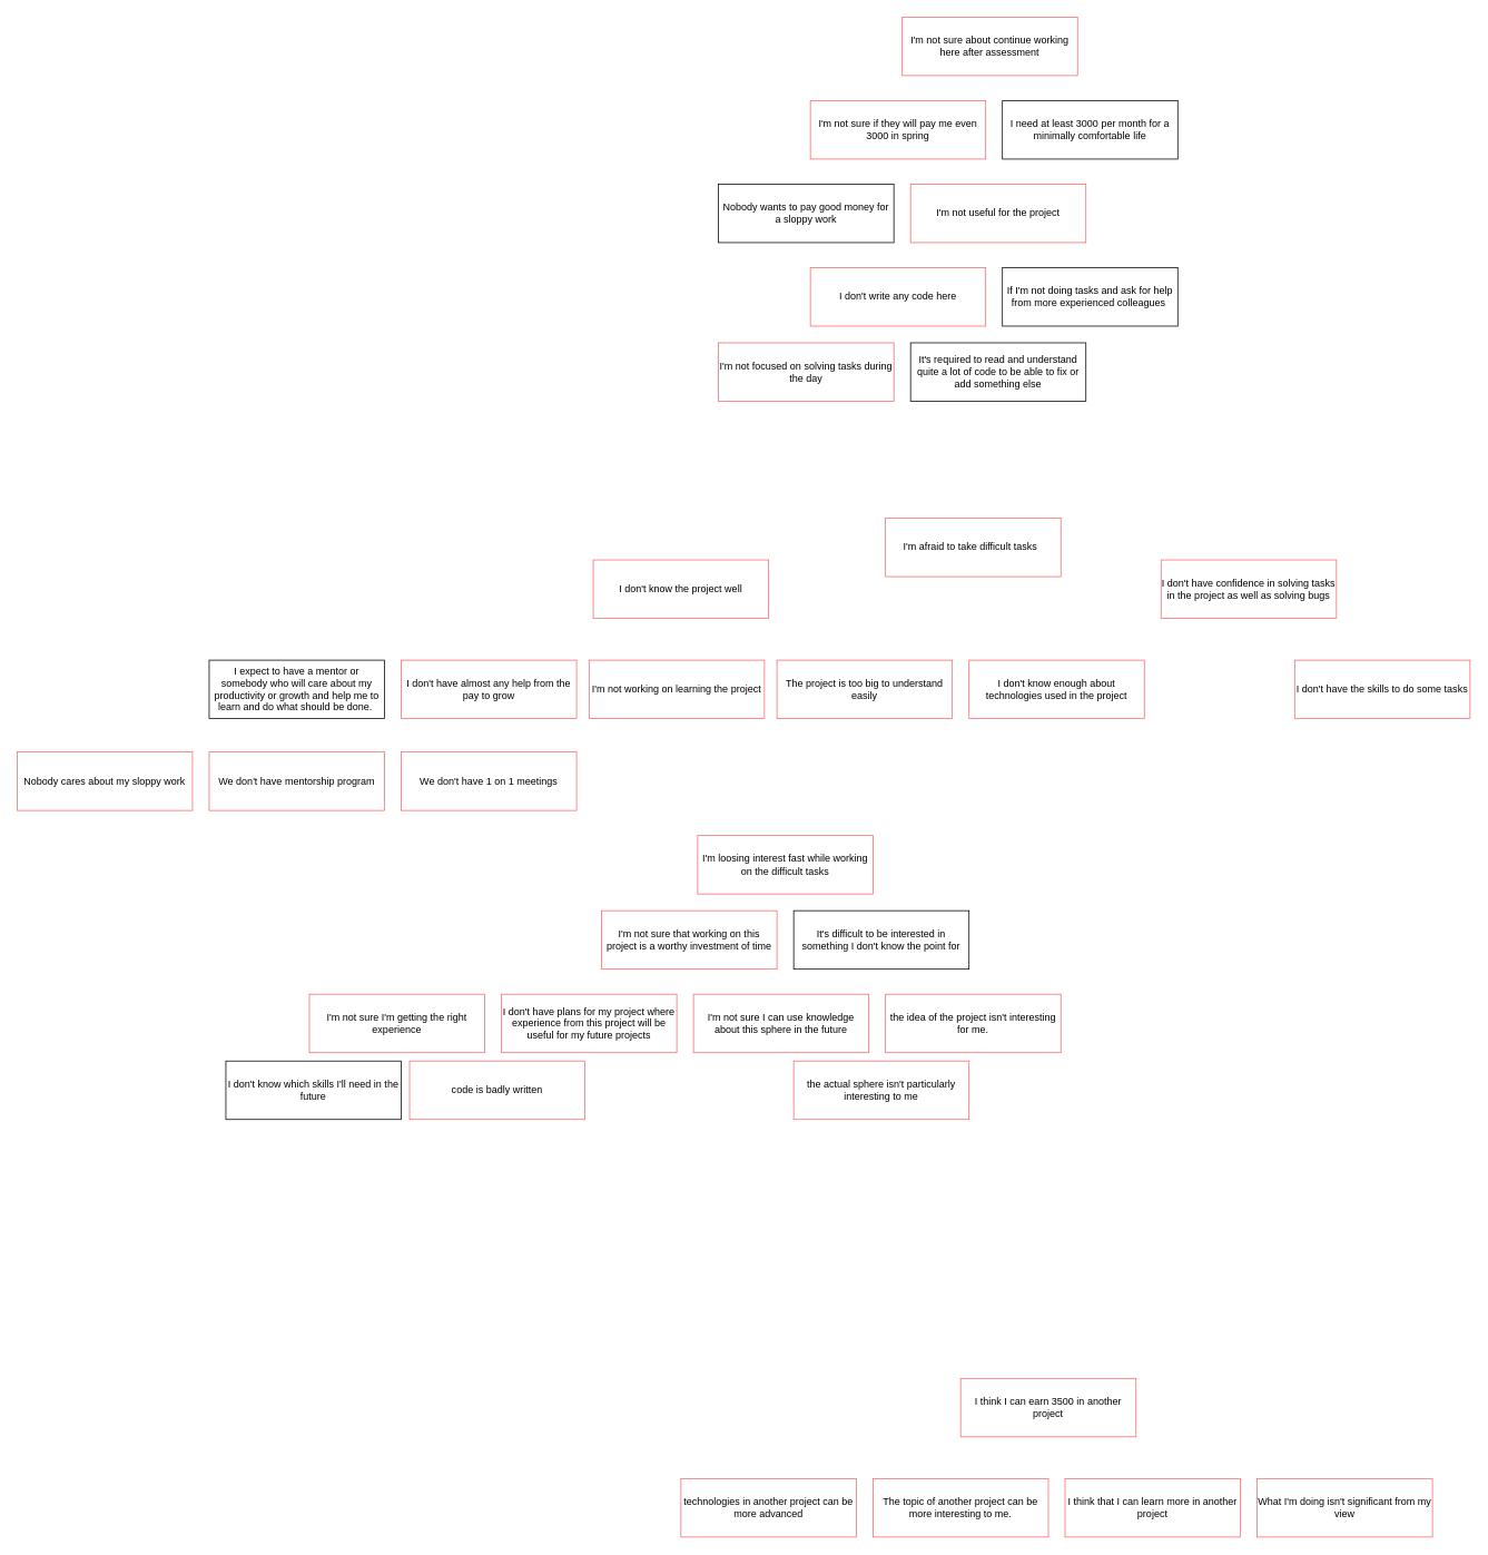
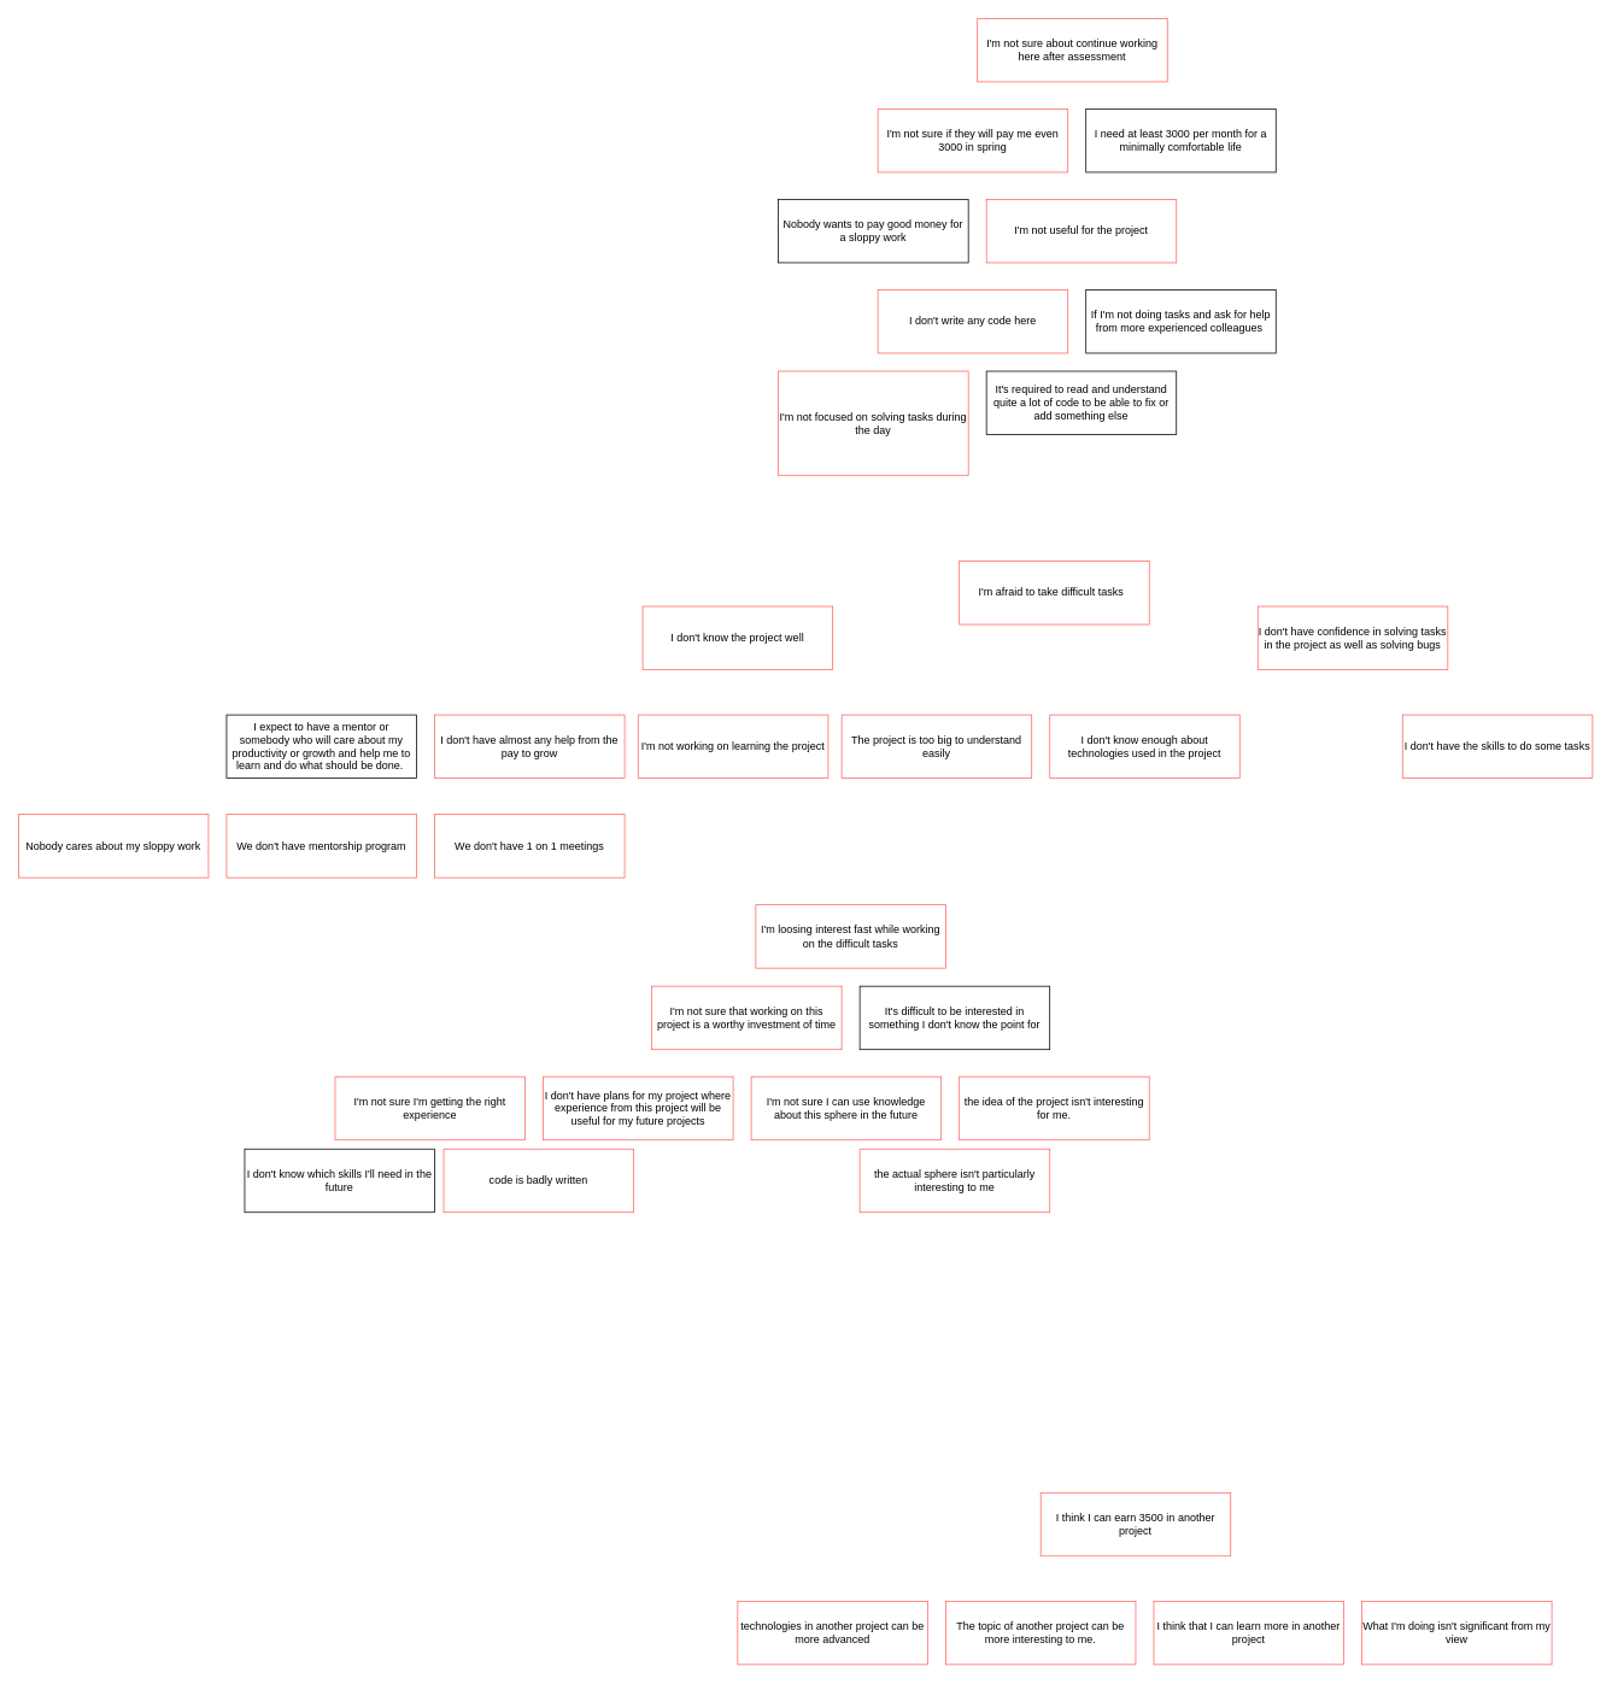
- <mxCell id="5" value="I'm not focused on solving tasks during the day" style="rounded=0;whiteSpace=wrap;html=1;strokeColor=#FF6666;" parent="1" vertex="1"><mxGeometry x="860" y="410" width="210" height="70" as="geometry" /></mxCell>
+ <mxCell id="5" value="I'm not focused on solving tasks during the day" style="rounded=0;whiteSpace=wrap;html=1;strokeColor=#FF6666;" parent="1" vertex="1"><mxGeometry x="860" y="410" width="210" height="115" as="geometry" /></mxCell>
